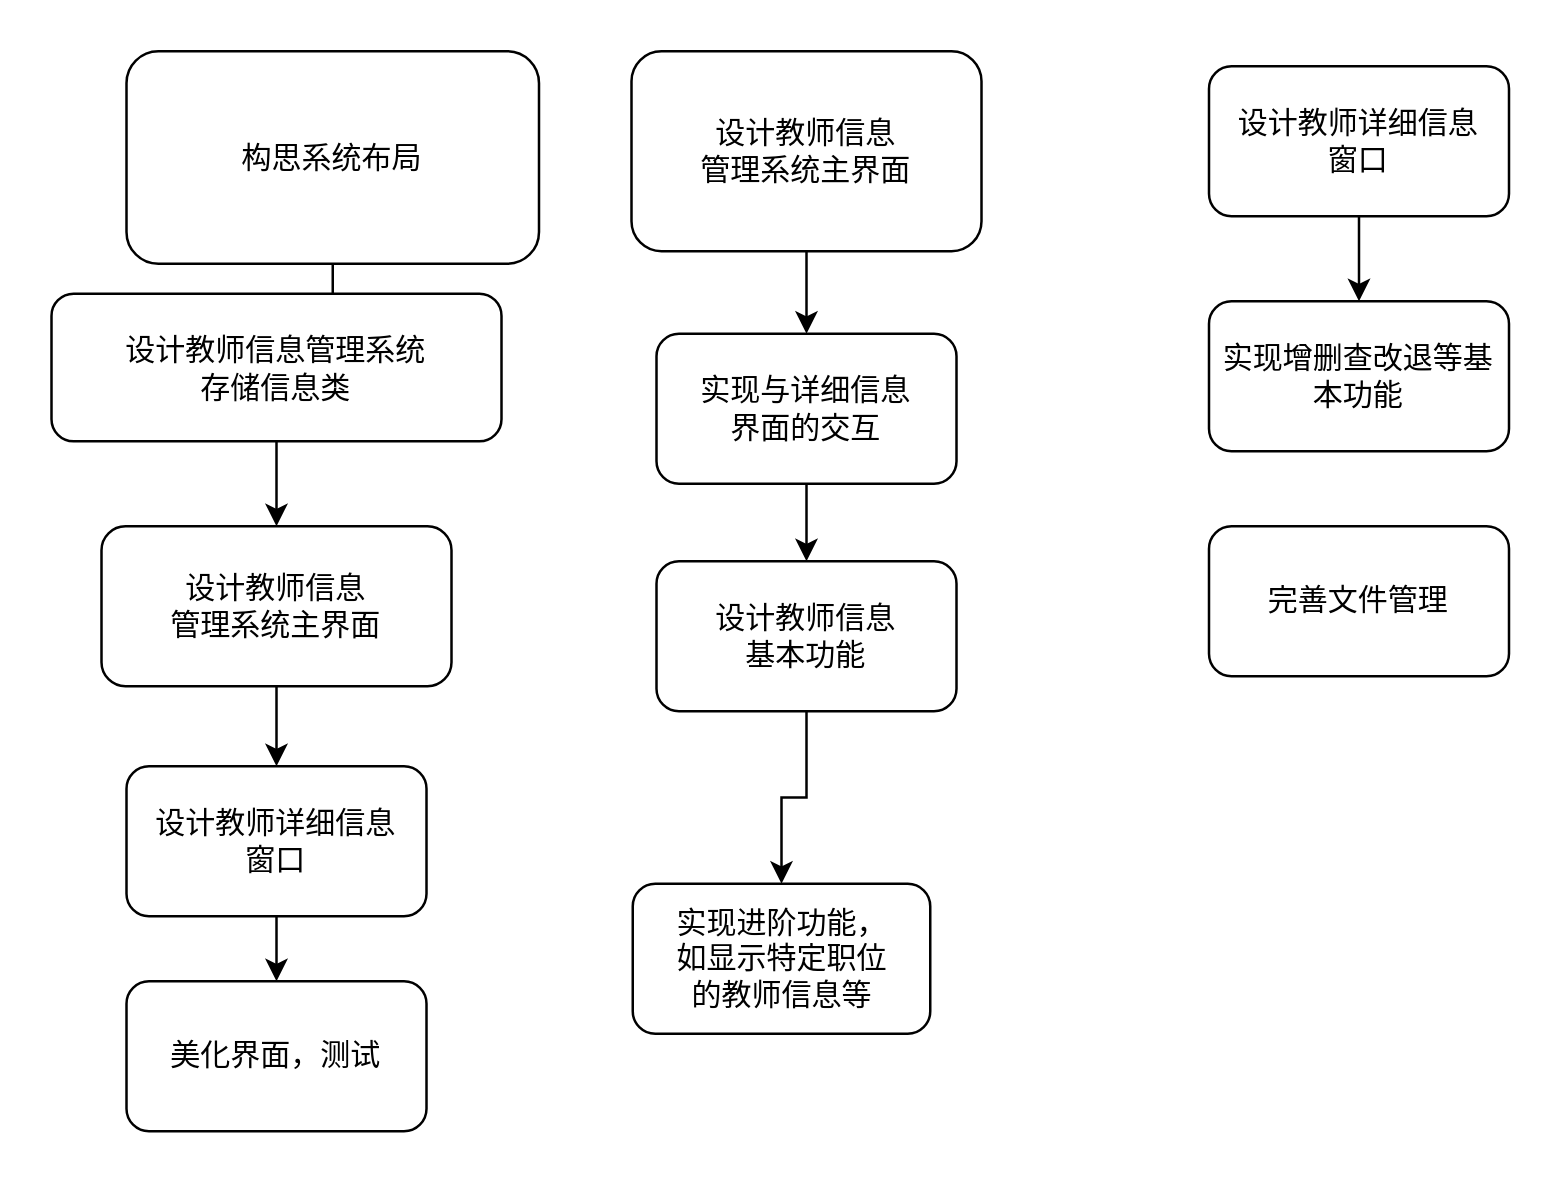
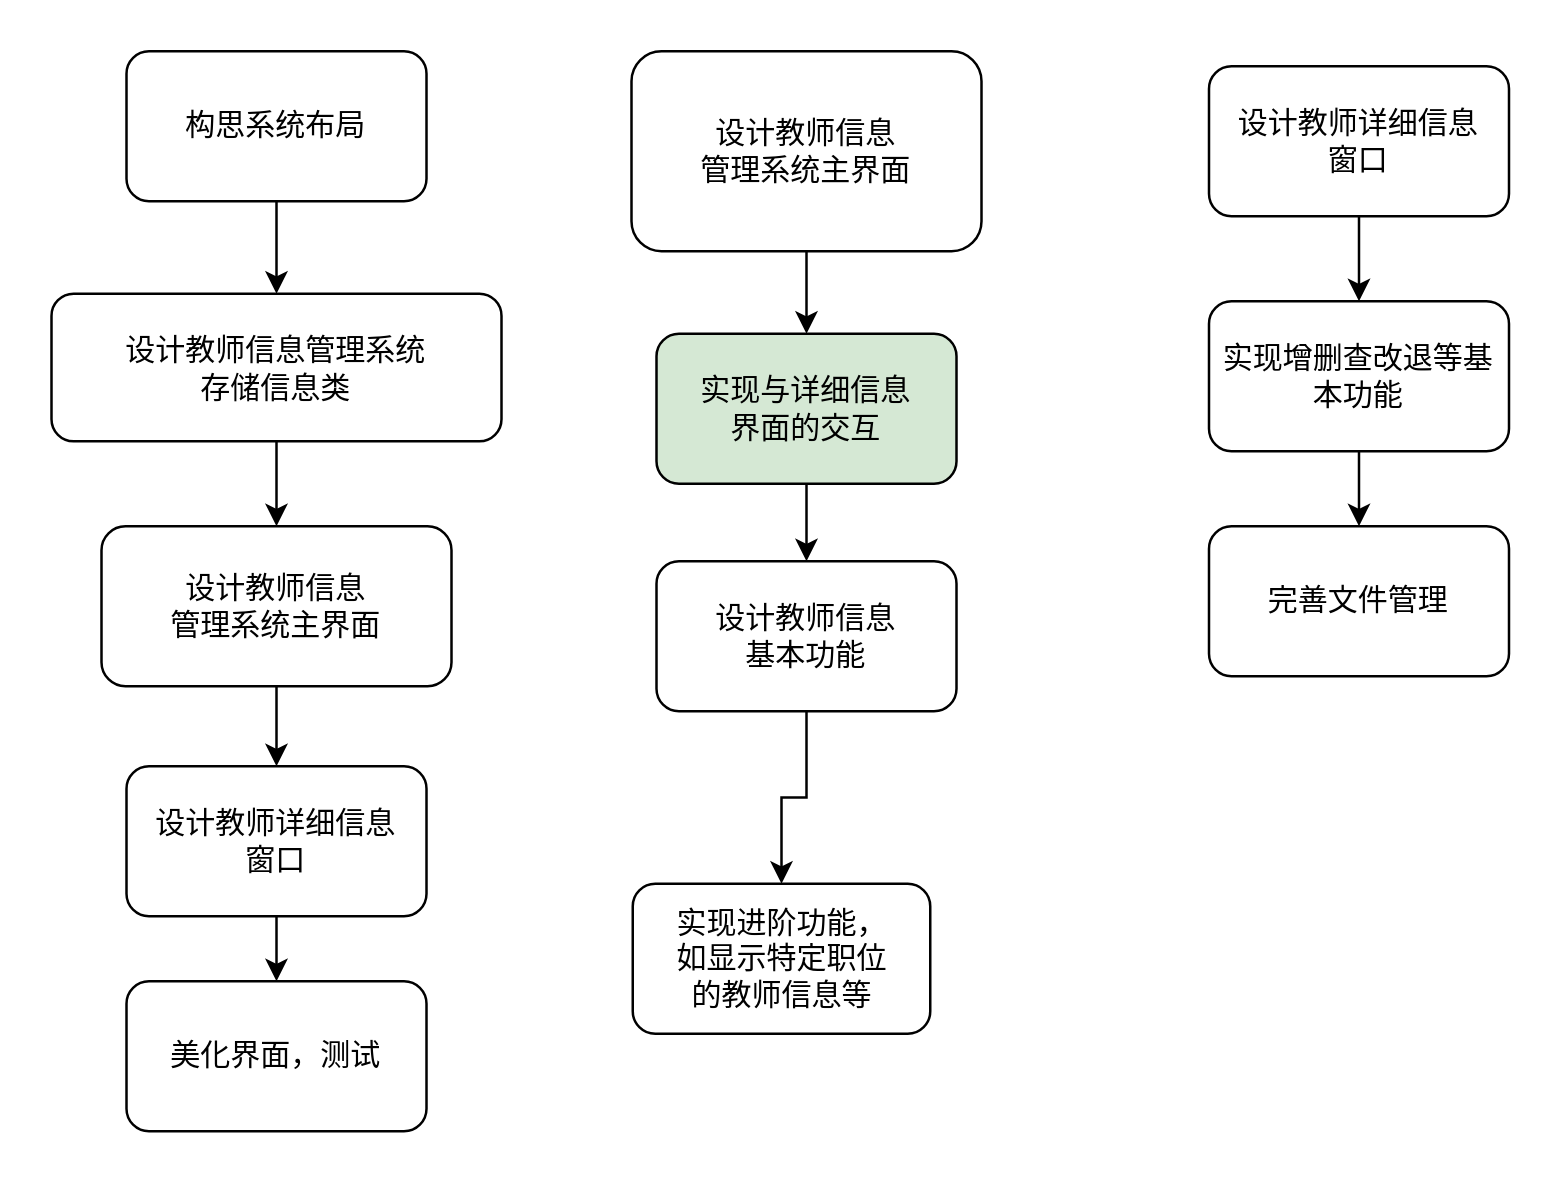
- <mxCell id="3" value="构思系统布局" style="rounded=1;whiteSpace=wrap;html=1;" vertex="1" parent="1"><mxGeometry x="50" y="20" width="165" height="85" as="geometry" /></mxCell>
+ <mxCell id="3" value="构思系统布局" style="rounded=1;whiteSpace=wrap;html=1;" vertex="1" parent="1"><mxGeometry x="50" y="20" width="120" height="60" as="geometry" /></mxCell>
- <mxCell id="15" value="实现与详细信息&lt;br&gt;界面的交互" style="rounded=1;whiteSpace=wrap;html=1;" vertex="1" parent="1"><mxGeometry x="262" y="133" width="120" height="60" as="geometry" /></mxCell>
+ <mxCell id="15" value="实现与详细信息&lt;br&gt;界面的交互" style="rounded=1;whiteSpace=wrap;html=1;fillColor=#d5e8d4;" vertex="1" parent="1"><mxGeometry x="262" y="133" width="120" height="60" as="geometry" /></mxCell>
+ <mxCell id="20" style="edgeStyle=orthogonalEdgeStyle;rounded=0;orthogonalLoop=1;jettySize=auto;html=1;exitX=0.5;exitY=1;exitDx=0;exitDy=0;entryX=0.5;entryY=0;entryDx=0;entryDy=0;" edge="1" parent="1" source="21" target="19"><mxGeometry relative="1" as="geometry" /></mxCell>
